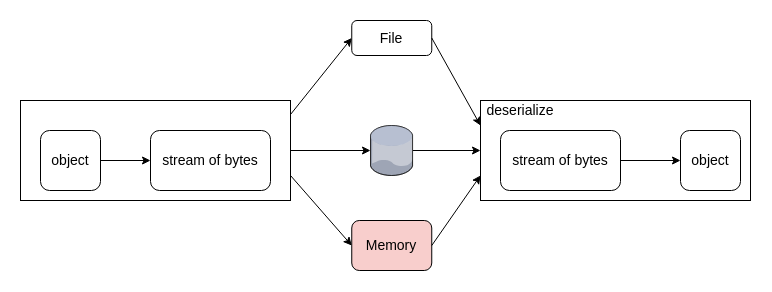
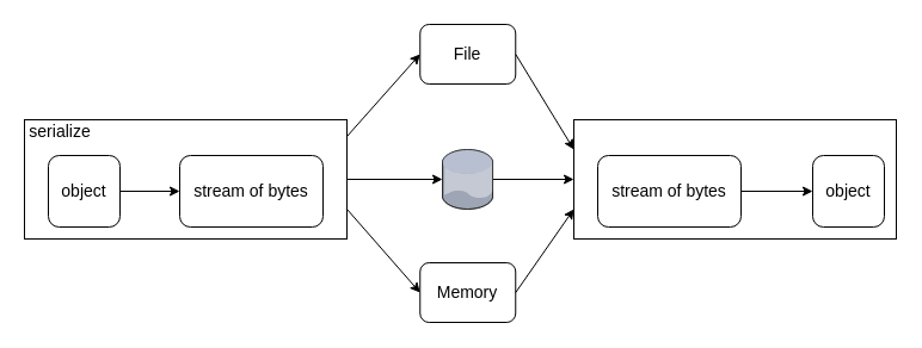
- <mxCell id="9" value="File" style="rounded=1;whiteSpace=wrap;html=1;fontSize=14;" vertex="1" parent="1"><mxGeometry x="351.25" y="20" width="80" height="35" as="geometry" /></mxCell>
+ <mxCell id="9" value="File" style="rounded=1;whiteSpace=wrap;html=1;fontSize=14;" vertex="1" parent="1"><mxGeometry x="351.25" y="20" width="80" height="50" as="geometry" /></mxCell>
+ <mxCell id="6" value="serialize" style="text;html=1;strokeColor=none;fillColor=none;align=center;verticalAlign=middle;whiteSpace=wrap;rounded=0;fontSize=14;" vertex="1" parent="1"><mxGeometry x="30" y="100" width="40" height="20" as="geometry" /></mxCell>
- <mxCell id="13" value="deserialize" style="text;html=1;strokeColor=none;fillColor=none;align=center;verticalAlign=middle;whiteSpace=wrap;rounded=0;fontSize=14;" vertex="1" parent="1"><mxGeometry x="500" y="100" width="40" height="20" as="geometry" /></mxCell>
- <mxCell id="8" value="Memory" style="rounded=1;whiteSpace=wrap;html=1;fontSize=14;fillColor=#f8cecc;" vertex="1" parent="1"><mxGeometry x="351.25" y="220" width="80" height="50" as="geometry" /></mxCell>
+ <mxCell id="8" value="Memory" style="rounded=1;whiteSpace=wrap;html=1;fontSize=14;" vertex="1" parent="1"><mxGeometry x="351.25" y="220" width="80" height="50" as="geometry" /></mxCell>
